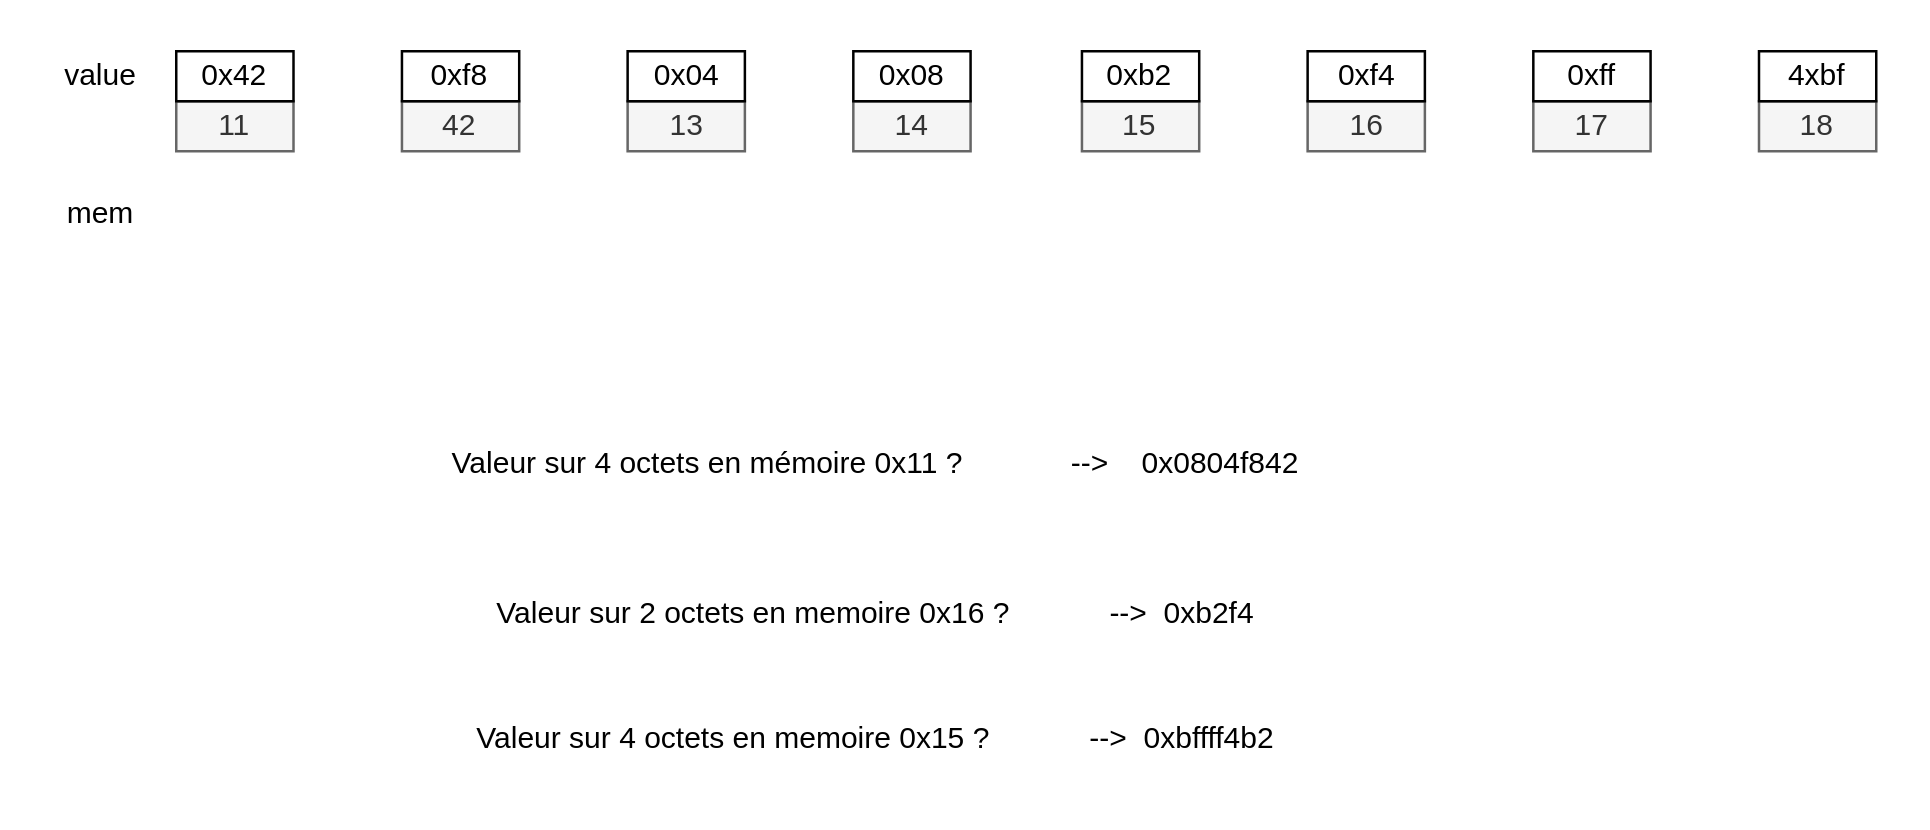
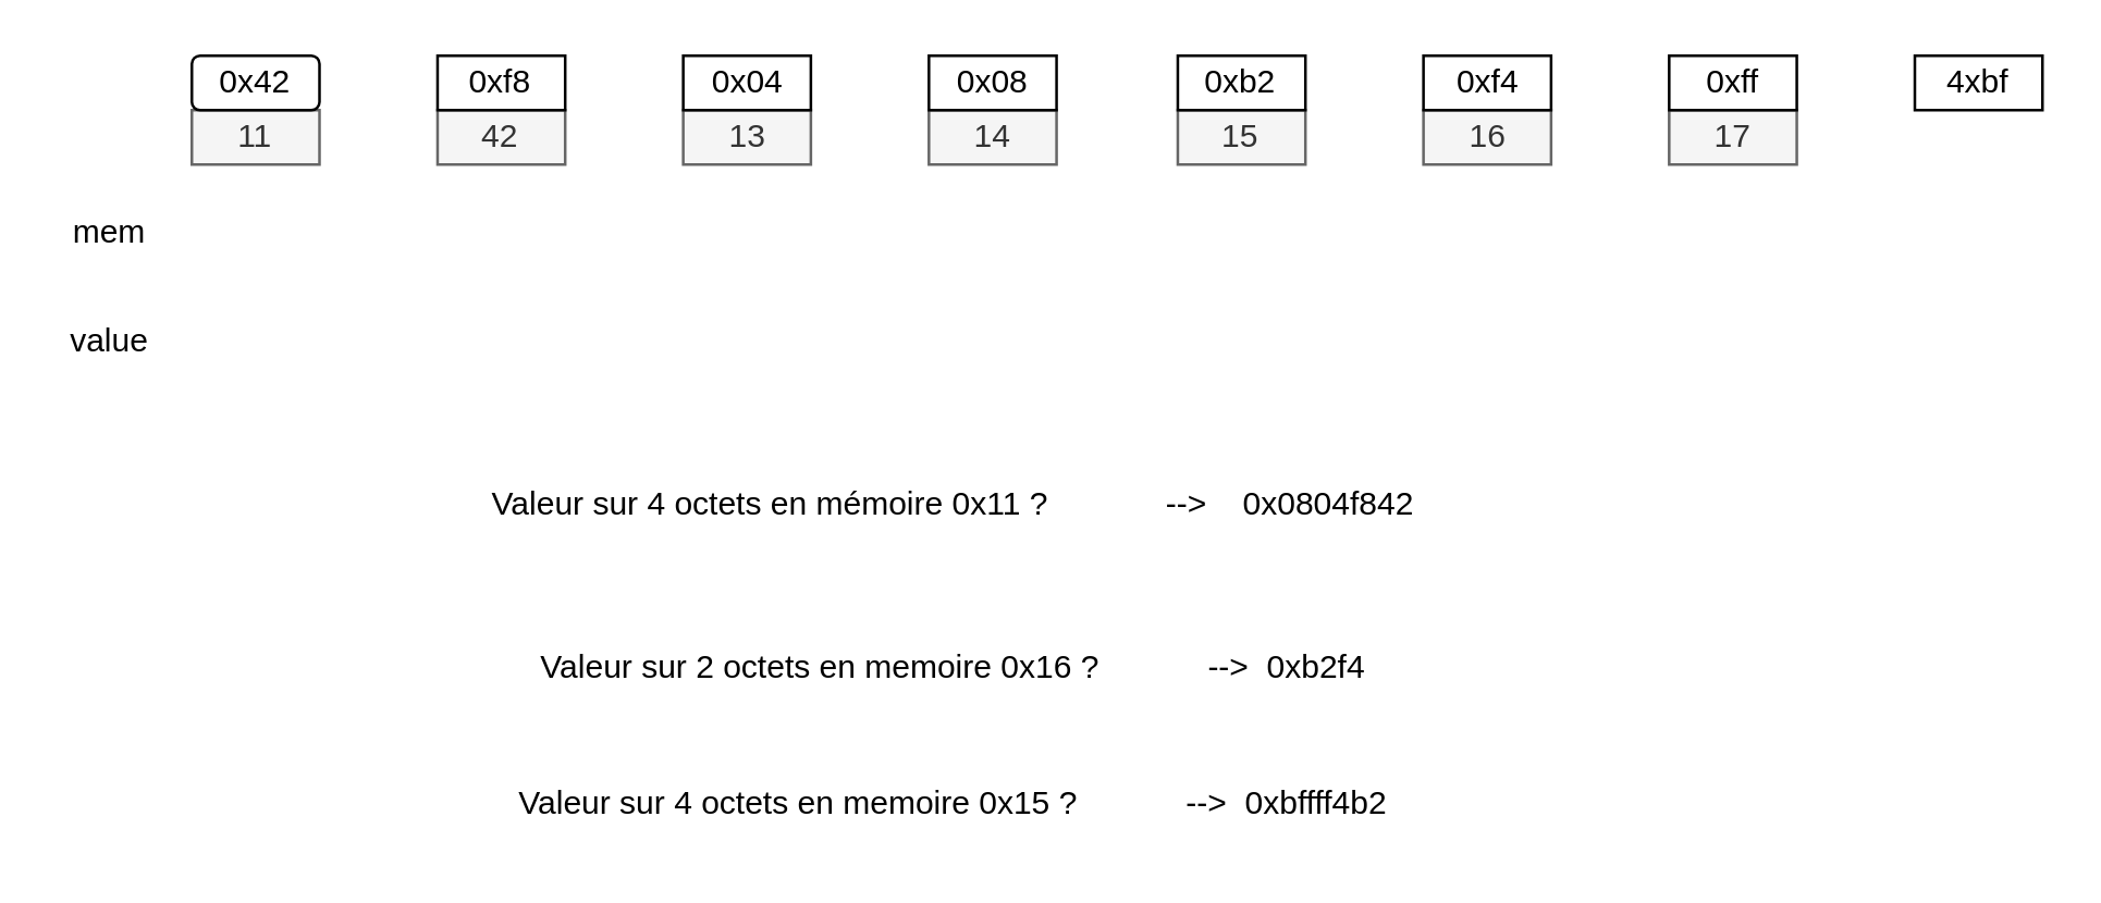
- <mxCell id="21" value="value" style="text;html=1;strokeColor=none;fillColor=none;align=center;verticalAlign=middle;whiteSpace=wrap;rounded=0;" vertex="1" parent="1"><mxGeometry x="20" y="20" width="40" height="20" as="geometry" /></mxCell>
+ <mxCell id="21" value="value" style="text;html=1;strokeColor=none;fillColor=none;align=center;verticalAlign=middle;whiteSpace=wrap;rounded=0;" vertex="1" parent="1"><mxGeometry x="20" y="115" width="40" height="20" as="geometry" /></mxCell>
- <mxCell id="12" value="0x42" style="rounded=0;whiteSpace=wrap;html=1;" vertex="1" parent="11"><mxGeometry width="46.897" height="20" as="geometry" /></mxCell>
+ <mxCell id="12" value="0x42" style="whiteSpace=wrap;html=1;rounded=1;" vertex="1" parent="11"><mxGeometry width="46.897" height="20" as="geometry" /></mxCell>
- <mxCell id="10" value="18" style="rounded=0;whiteSpace=wrap;html=1;fillColor=#f5f5f5;strokeColor=#666666;fontColor=#333333;" vertex="1" parent="2"><mxGeometry x="633.103" width="46.897" height="20" as="geometry" /></mxCell>
